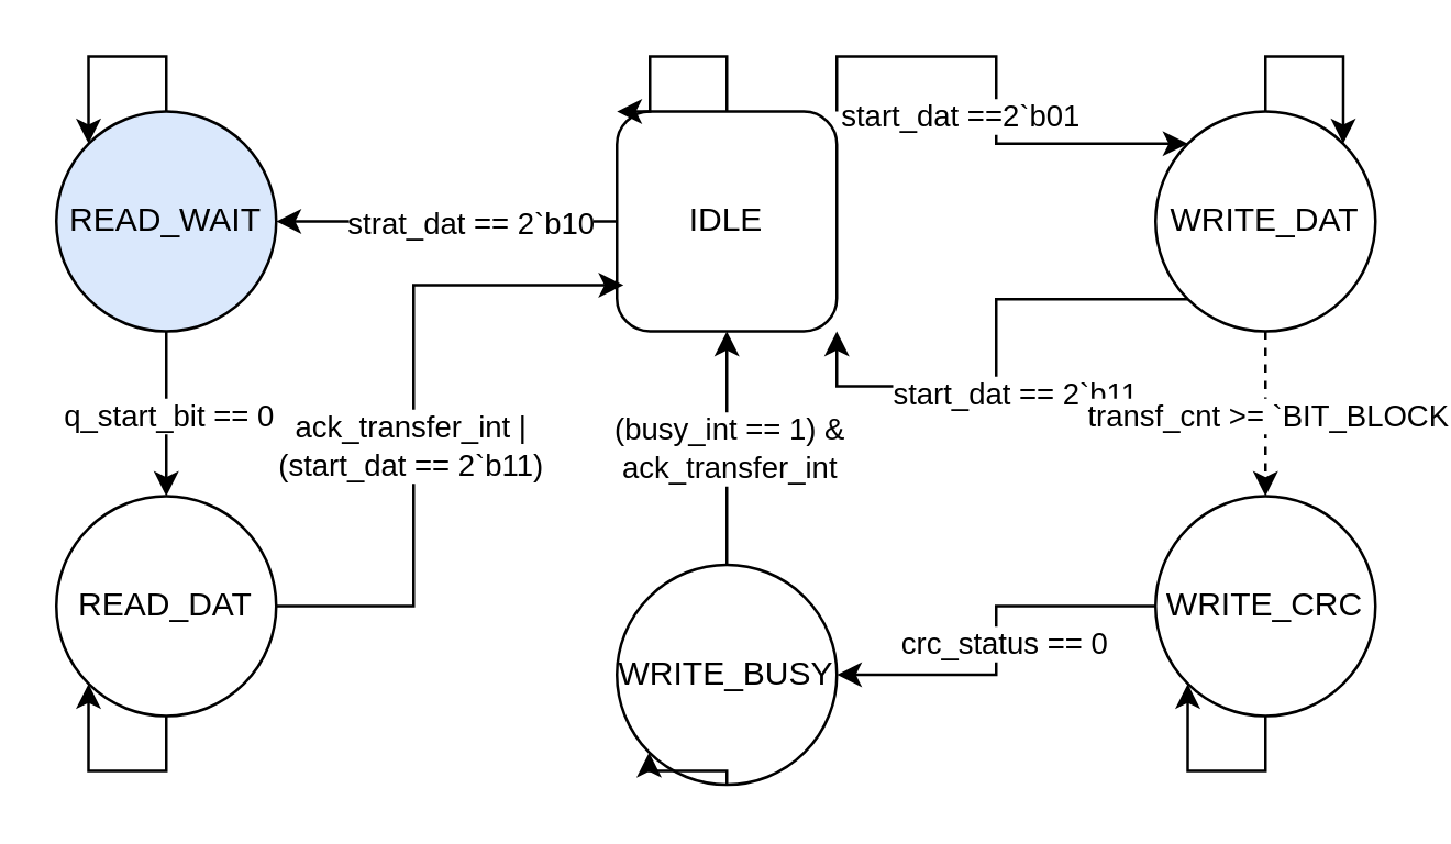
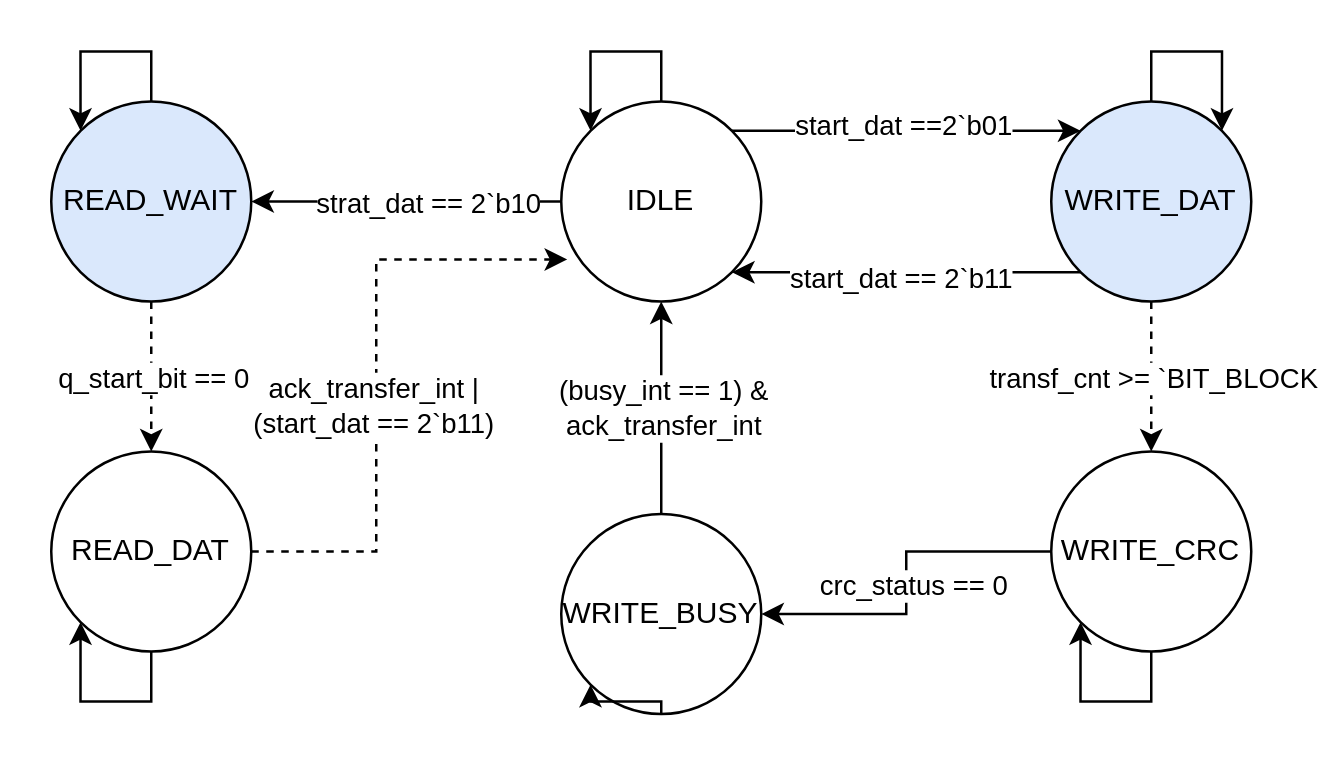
- <mxCell id="6" value="IDLE" style="whiteSpace=wrap;html=1;aspect=fixed;rounded=1;" vertex="1" parent="1"><mxGeometry x="224" y="40" width="80" height="80" as="geometry" /></mxCell>
+ <mxCell id="6" value="IDLE" style="ellipse;whiteSpace=wrap;html=1;aspect=fixed;" vertex="1" parent="1"><mxGeometry x="224" y="40" width="80" height="80" as="geometry" /></mxCell>
- <mxCell id="11" value="WRITE_DAT" style="ellipse;whiteSpace=wrap;html=1;aspect=fixed;" vertex="1" parent="1"><mxGeometry x="420" y="40" width="80" height="80" as="geometry" /></mxCell>
+ <mxCell id="11" value="WRITE_DAT" style="ellipse;whiteSpace=wrap;html=1;aspect=fixed;fillColor=#dae8fc;" vertex="1" parent="1"><mxGeometry x="420" y="40" width="80" height="80" as="geometry" /></mxCell>
- <mxCell id="21" style="edgeStyle=orthogonalEdgeStyle;rounded=0;orthogonalLoop=1;jettySize=auto;html=1;exitX=1;exitY=0.5;exitDx=0;exitDy=0;entryX=0.03;entryY=0.79;entryDx=0;entryDy=0;entryPerimeter=0;" edge="1" parent="1" source="23" target="6"><mxGeometry relative="1" as="geometry"><mxPoint x="150" y="110" as="targetPoint" /><Array as="points"><mxPoint x="150" y="220" /><mxPoint x="150" y="103" /></Array></mxGeometry></mxCell>
+ <mxCell id="21" style="edgeStyle=orthogonalEdgeStyle;rounded=0;orthogonalLoop=1;jettySize=auto;html=1;exitX=1;exitY=0.5;exitDx=0;exitDy=0;entryX=0.03;entryY=0.79;entryDx=0;entryDy=0;entryPerimeter=0;dashed=1;" edge="1" parent="1" source="23" target="6"><mxGeometry relative="1" as="geometry"><mxPoint x="150" y="110" as="targetPoint" /><Array as="points"><mxPoint x="150" y="220" /><mxPoint x="150" y="103" /></Array></mxGeometry></mxCell>
- <mxCell id="18" style="edgeStyle=orthogonalEdgeStyle;rounded=0;orthogonalLoop=1;jettySize=auto;html=1;exitX=0.5;exitY=1;exitDx=0;exitDy=0;entryX=0.5;entryY=0;entryDx=0;entryDy=0;" edge="1" parent="1" source="20" target="23"><mxGeometry relative="1" as="geometry" /></mxCell>
+ <mxCell id="18" style="edgeStyle=orthogonalEdgeStyle;rounded=0;orthogonalLoop=1;jettySize=auto;html=1;exitX=0.5;exitY=1;exitDx=0;exitDy=0;entryX=0.5;entryY=0;entryDx=0;entryDy=0;dashed=1;" edge="1" parent="1" source="20" target="23"><mxGeometry relative="1" as="geometry" /></mxCell>
